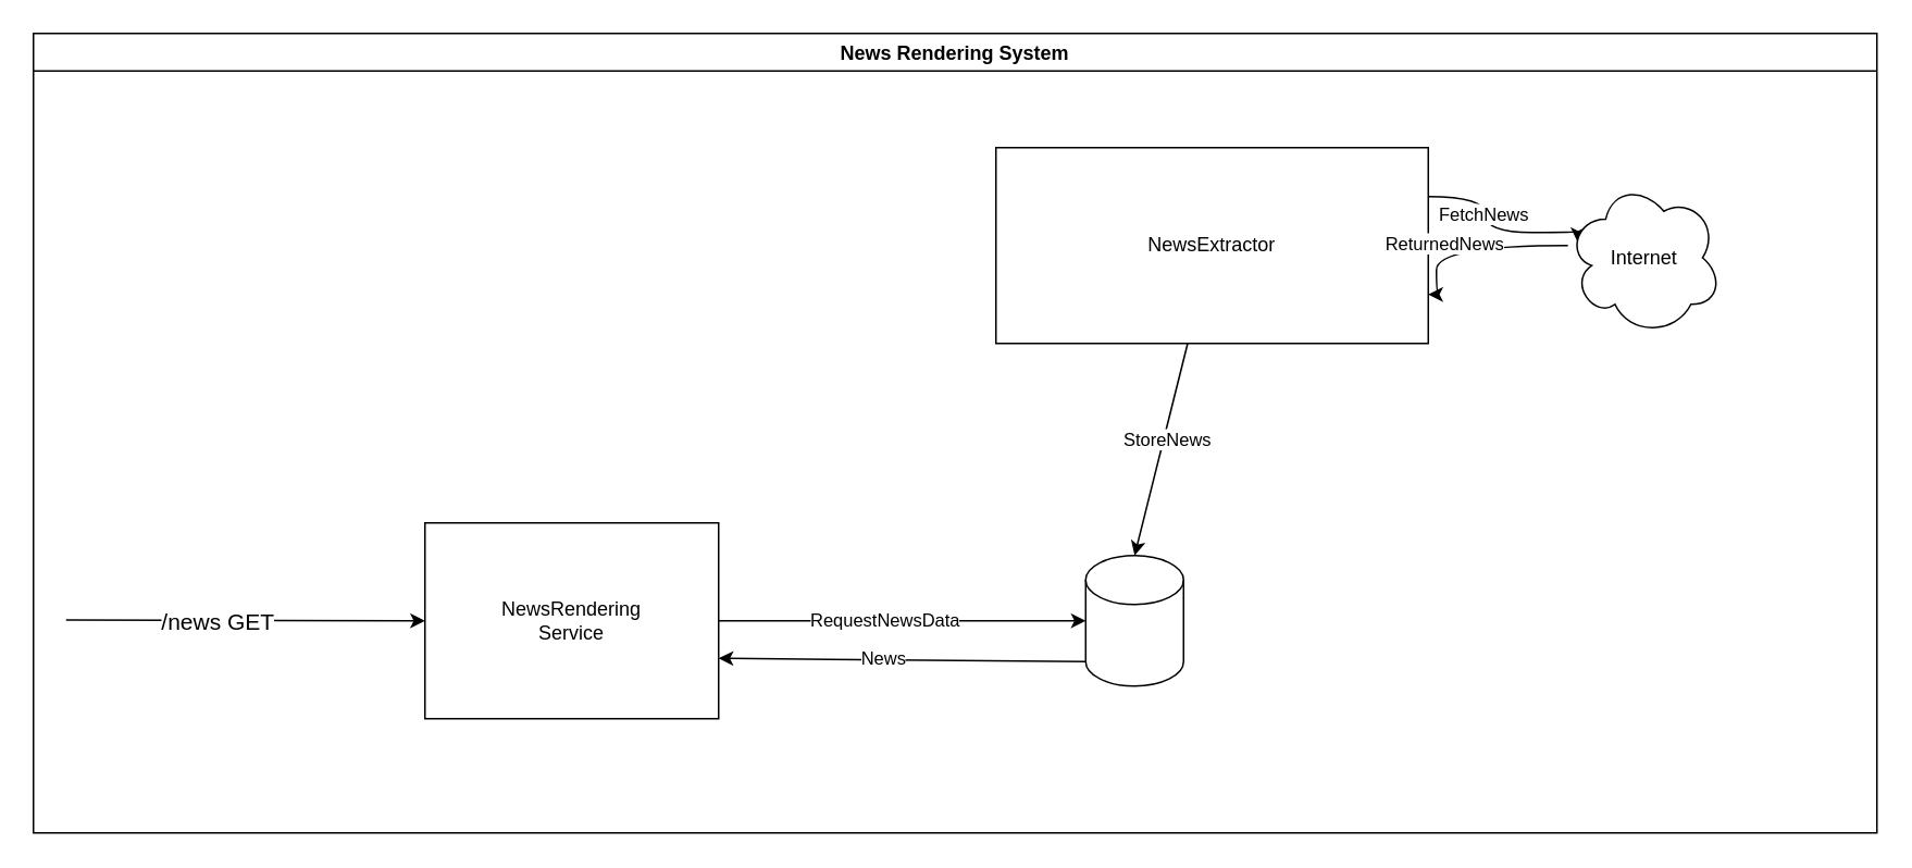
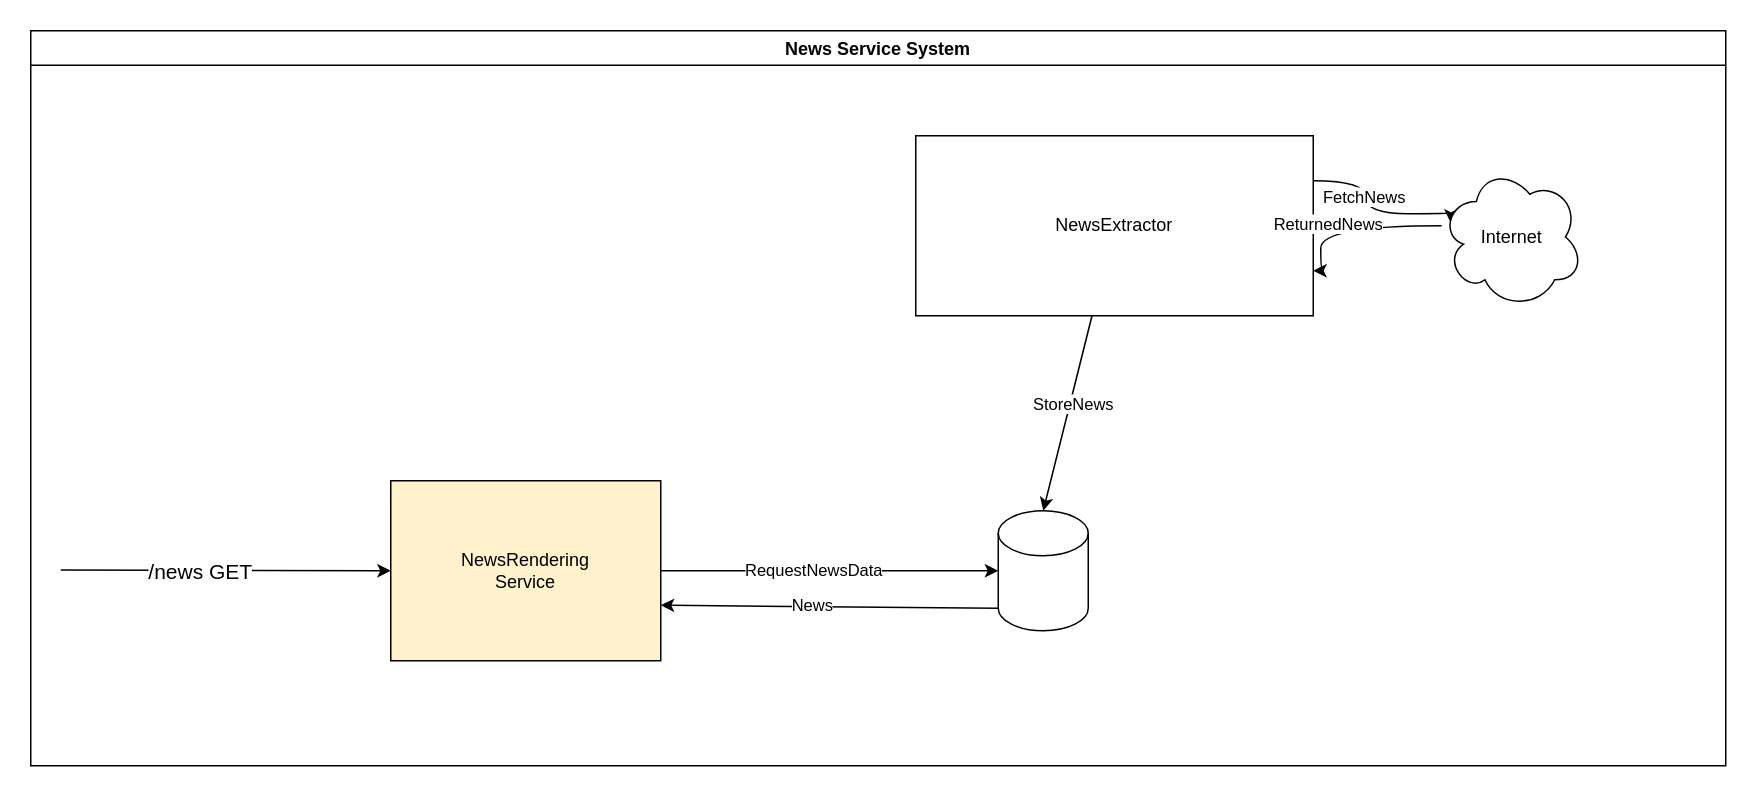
- <mxCell id="2" value="News Rendering System" style="swimlane;" vertex="1" parent="1"><mxGeometry x="20" y="20" width="1130" height="490" as="geometry" /></mxCell>
+ <mxCell id="2" value="News Service System" style="swimlane;" vertex="1" parent="1"><mxGeometry x="20" y="20" width="1130" height="490" as="geometry" /></mxCell>
- <mxCell id="16" value="NewsRendering&lt;br&gt;Service" style="rounded=0;whiteSpace=wrap;html=1;" vertex="1" parent="1"><mxGeometry x="260" y="320" width="180" height="120" as="geometry" /></mxCell>
+ <mxCell id="16" value="NewsRendering&lt;br&gt;Service" style="rounded=0;whiteSpace=wrap;html=1;fillColor=#fff2cc;" vertex="1" parent="1"><mxGeometry x="260" y="320" width="180" height="120" as="geometry" /></mxCell>
